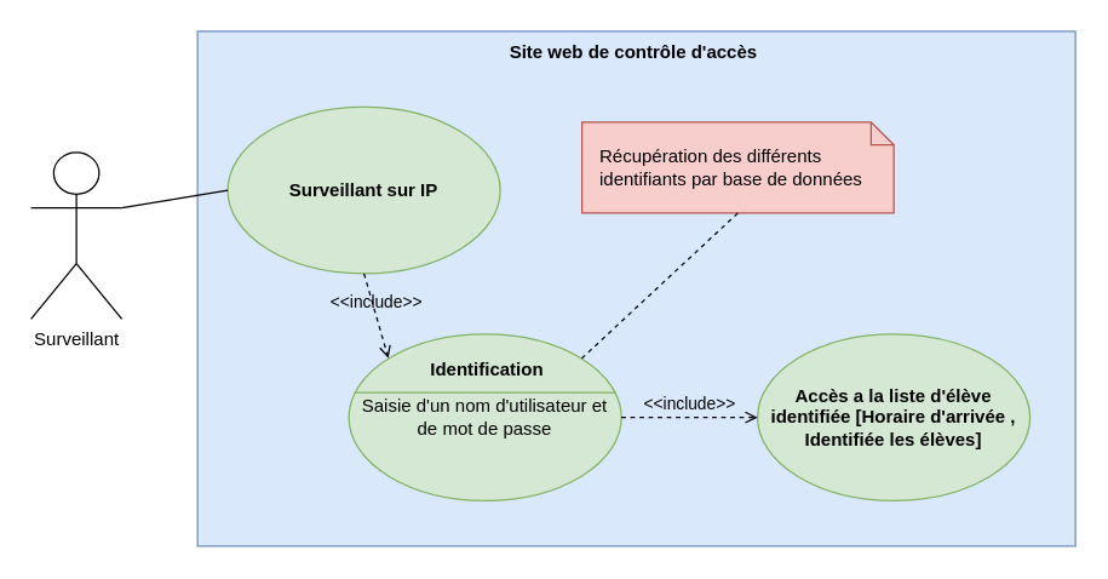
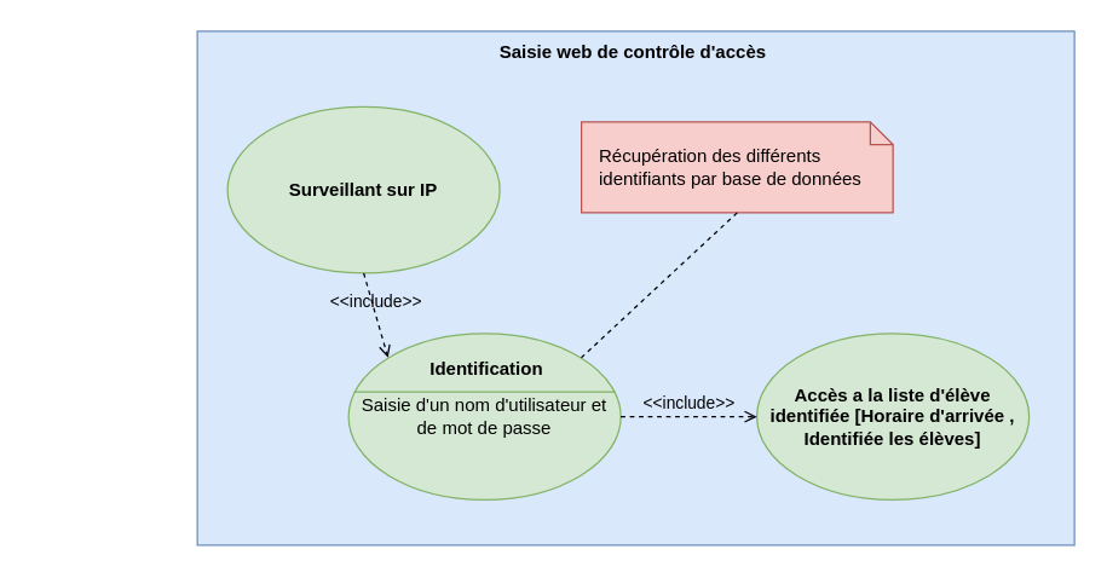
- <mxCell id="2" value="Site web de contrôle d'accès&amp;nbsp;" style="shape=rect;html=1;verticalAlign=top;fontStyle=1;whiteSpace=wrap;align=center;fillColor=#dae8fc;strokeColor=#6c8ebf;" vertex="1" parent="1"><mxGeometry x="130" y="20" width="580" height="340" as="geometry" /></mxCell>
+ <mxCell id="2" value="Saisie web de contrôle d'accès&amp;nbsp;" style="shape=rect;html=1;verticalAlign=top;fontStyle=1;whiteSpace=wrap;align=center;fillColor=#dae8fc;strokeColor=#6c8ebf;" vertex="1" parent="1"><mxGeometry x="130" y="20" width="580" height="340" as="geometry" /></mxCell>
- <mxCell id="5" value="" style="edgeStyle=none;html=1;endArrow=none;verticalAlign=bottom;rounded=0;exitX=1;exitY=0.333;exitDx=0;exitDy=0;exitPerimeter=0;entryX=0;entryY=0.5;entryDx=0;entryDy=0;" edge="1" parent="1" source="3" target="4"><mxGeometry width="160" relative="1" as="geometry"><mxPoint x="360" y="400" as="sourcePoint" /><mxPoint x="520" y="400" as="targetPoint" /></mxGeometry></mxCell>
- <mxCell id="3" value="Surveillant" style="shape=umlActor;html=1;verticalLabelPosition=bottom;verticalAlign=top;align=center;" vertex="1" parent="1"><mxGeometry x="20" y="100" width="60" height="110" as="geometry" /></mxCell>
